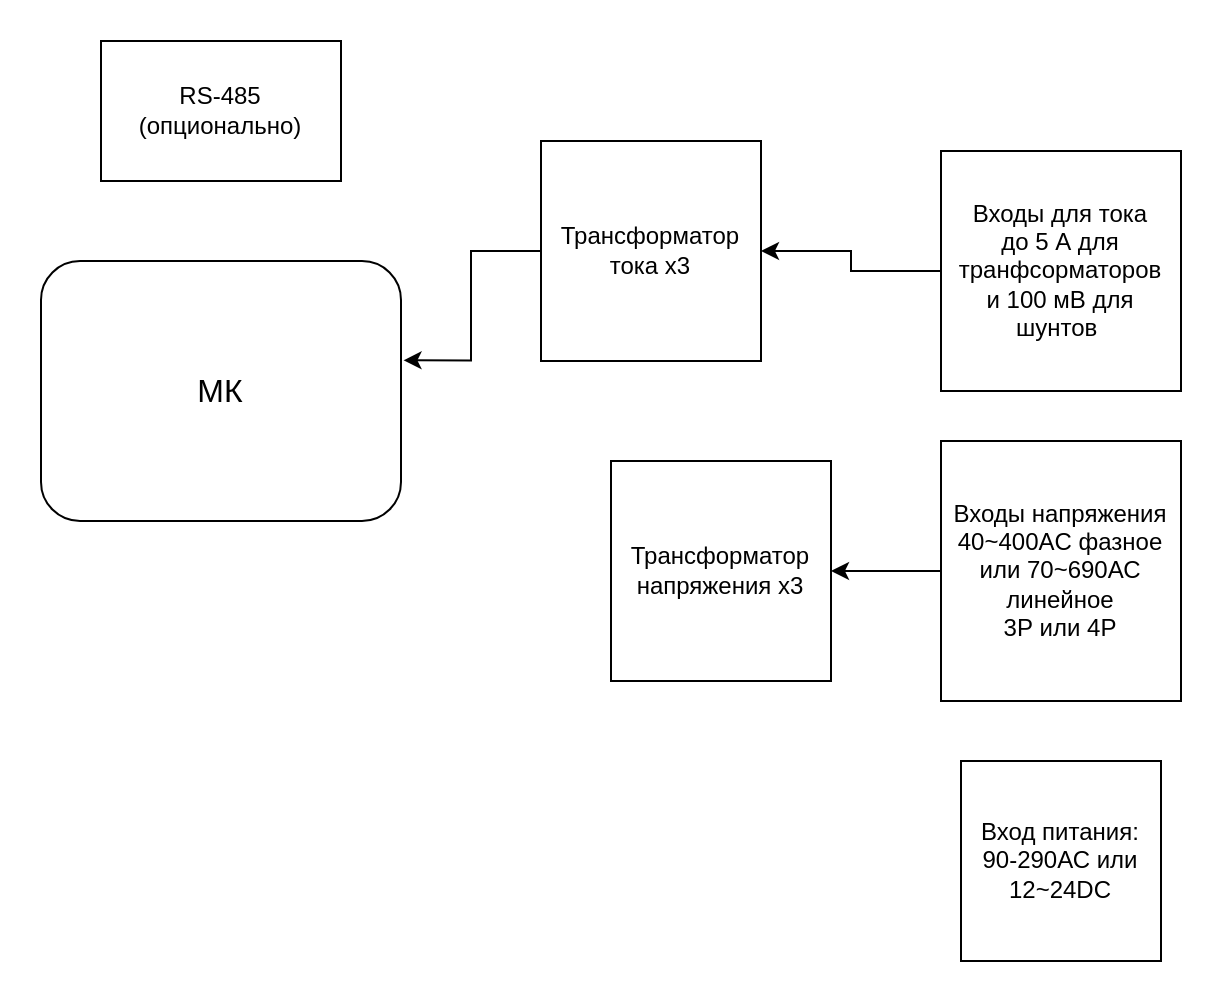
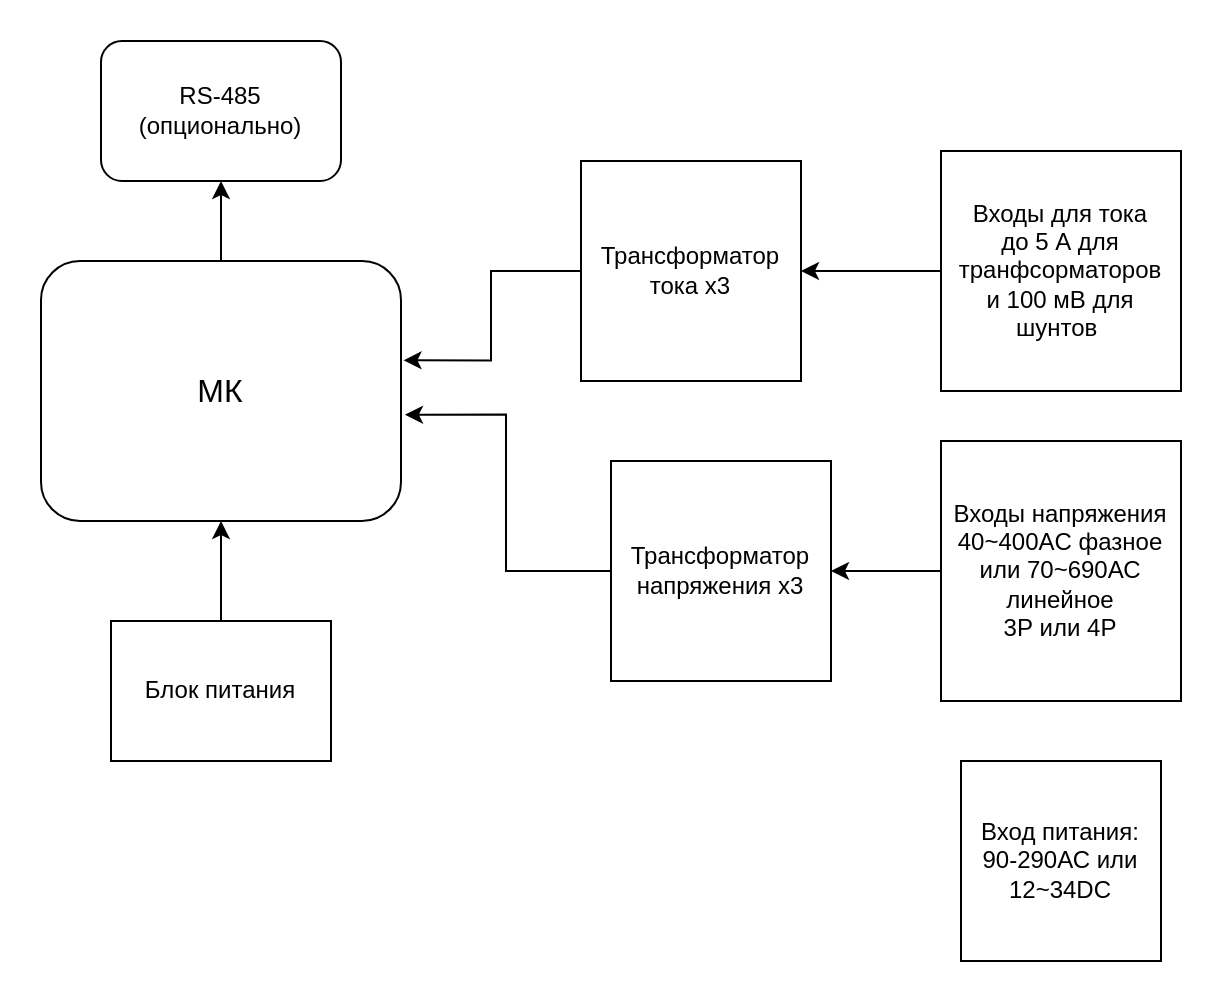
- <mxCell id="6" value="RS-485 (опционально)" style="rounded=0;whiteSpace=wrap;html=1;" vertex="1" parent="1"><mxGeometry x="50" y="20" width="120" height="70" as="geometry" /></mxCell>
+ <mxCell id="6" value="RS-485 (опционально)" style="whiteSpace=wrap;html=1;rounded=1;" vertex="1" parent="1"><mxGeometry x="50" y="20" width="120" height="70" as="geometry" /></mxCell>
+ <mxCell id="2" style="edgeStyle=orthogonalEdgeStyle;rounded=0;orthogonalLoop=1;jettySize=auto;html=1;exitX=0.5;exitY=0;exitDx=0;exitDy=0;entryX=0.5;entryY=1;entryDx=0;entryDy=0;" edge="1" parent="1" source="3" target="6"><mxGeometry relative="1" as="geometry" /></mxCell>
- <mxCell id="5" value="Трансформатор тока х3" style="whiteSpace=wrap;html=1;aspect=fixed;" vertex="1" parent="1"><mxGeometry x="270" y="70" width="110" height="110" as="geometry" /></mxCell>
+ <mxCell id="5" value="Трансформатор тока х3" style="whiteSpace=wrap;html=1;aspect=fixed;" vertex="1" parent="1"><mxGeometry x="290" y="80" width="110" height="110" as="geometry" /></mxCell>
+ <mxCell id="15" style="edgeStyle=orthogonalEdgeStyle;rounded=0;orthogonalLoop=1;jettySize=auto;html=1;exitX=0;exitY=0.5;exitDx=0;exitDy=0;entryX=1.011;entryY=0.591;entryDx=0;entryDy=0;entryPerimeter=0;" edge="1" parent="1" source="4" target="3"><mxGeometry relative="1" as="geometry" /></mxCell>
+ <mxCell id="7" style="edgeStyle=orthogonalEdgeStyle;rounded=0;orthogonalLoop=1;jettySize=auto;html=1;exitX=0.5;exitY=0;exitDx=0;exitDy=0;entryX=0.5;entryY=1;entryDx=0;entryDy=0;" edge="1" parent="1" source="8" target="3"><mxGeometry relative="1" as="geometry" /></mxCell>
+ <mxCell id="8" value="Блок питания" style="rounded=0;whiteSpace=wrap;html=1;" vertex="1" parent="1"><mxGeometry x="55" y="310" width="110" height="70" as="geometry" /></mxCell>
- <mxCell id="11" value="Вход питания: 90-290АС или 12~24DC" style="whiteSpace=wrap;html=1;aspect=fixed;" vertex="1" parent="1"><mxGeometry x="480" y="380" width="100" height="100" as="geometry" /></mxCell>
+ <mxCell id="11" value="Вход питания: 90-290АС или 12~34DC" style="whiteSpace=wrap;html=1;aspect=fixed;" vertex="1" parent="1"><mxGeometry x="480" y="380" width="100" height="100" as="geometry" /></mxCell>
